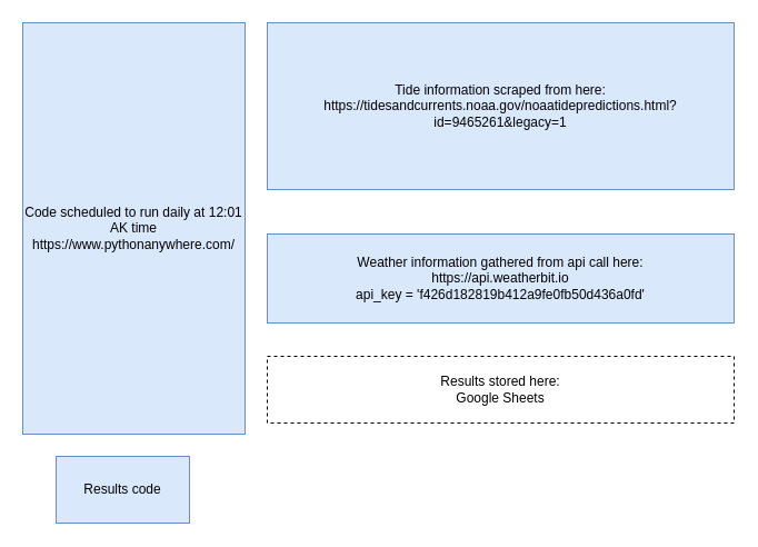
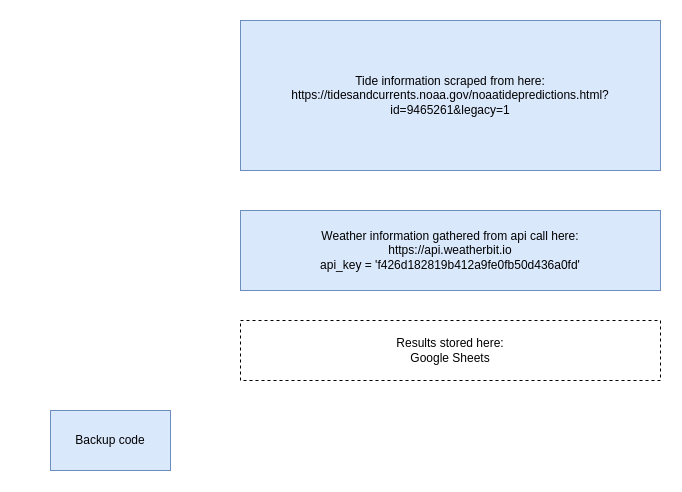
- <mxCell id="4" value="Code scheduled to run daily at 12:01 AK time&lt;br&gt;https://www.pythonanywhere.com/" style="rounded=0;whiteSpace=wrap;html=1;fillColor=#dae8fc;strokeColor=#6c8ebf;" vertex="1" parent="1"><mxGeometry x="20" y="20" width="200" height="370" as="geometry" /></mxCell>
- <mxCell id="6" value="Results code" style="rounded=0;whiteSpace=wrap;html=1;fillColor=#dae8fc;strokeColor=#6c8ebf;" vertex="1" parent="1"><mxGeometry x="50" y="410" width="120" height="60" as="geometry" /></mxCell>
+ <mxCell id="6" value="Backup code" style="rounded=0;whiteSpace=wrap;html=1;fillColor=#dae8fc;strokeColor=#6c8ebf;" vertex="1" parent="1"><mxGeometry x="50" y="410" width="120" height="60" as="geometry" /></mxCell>
